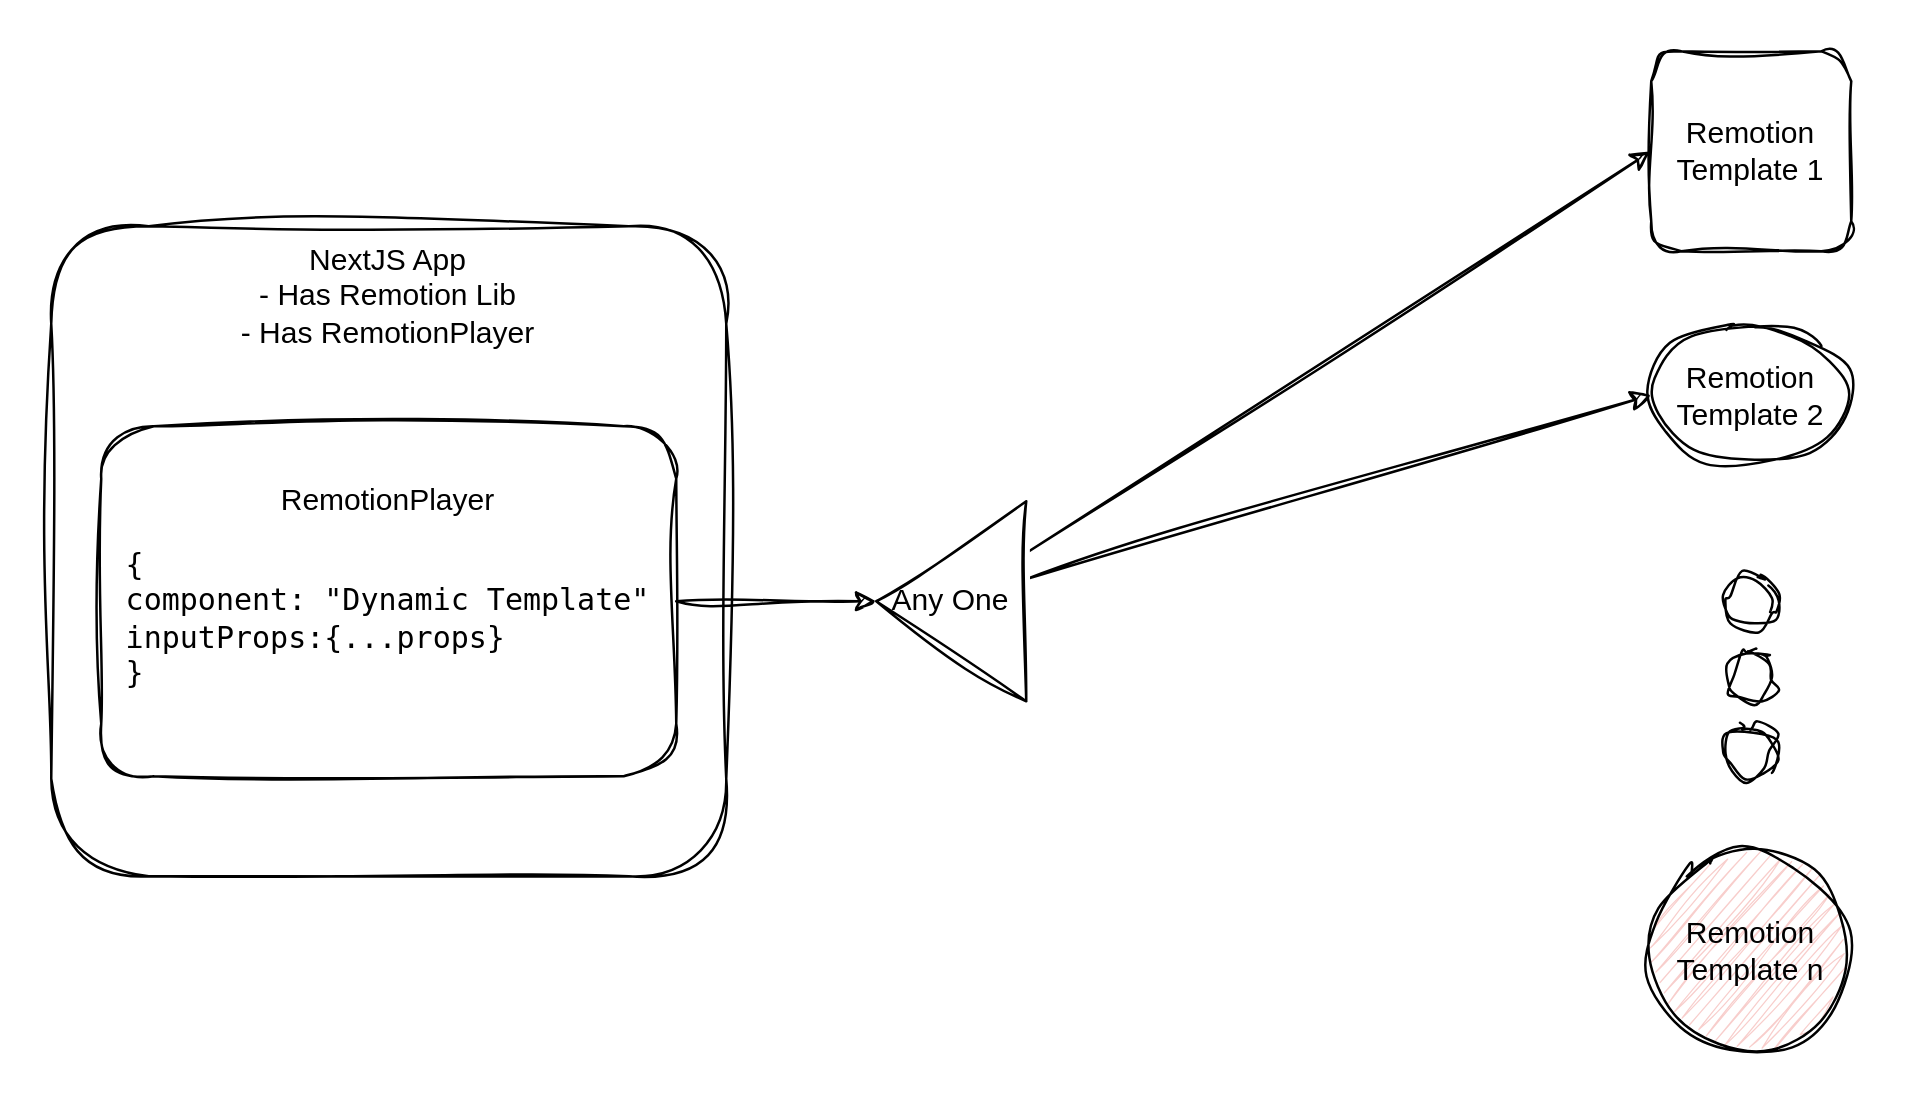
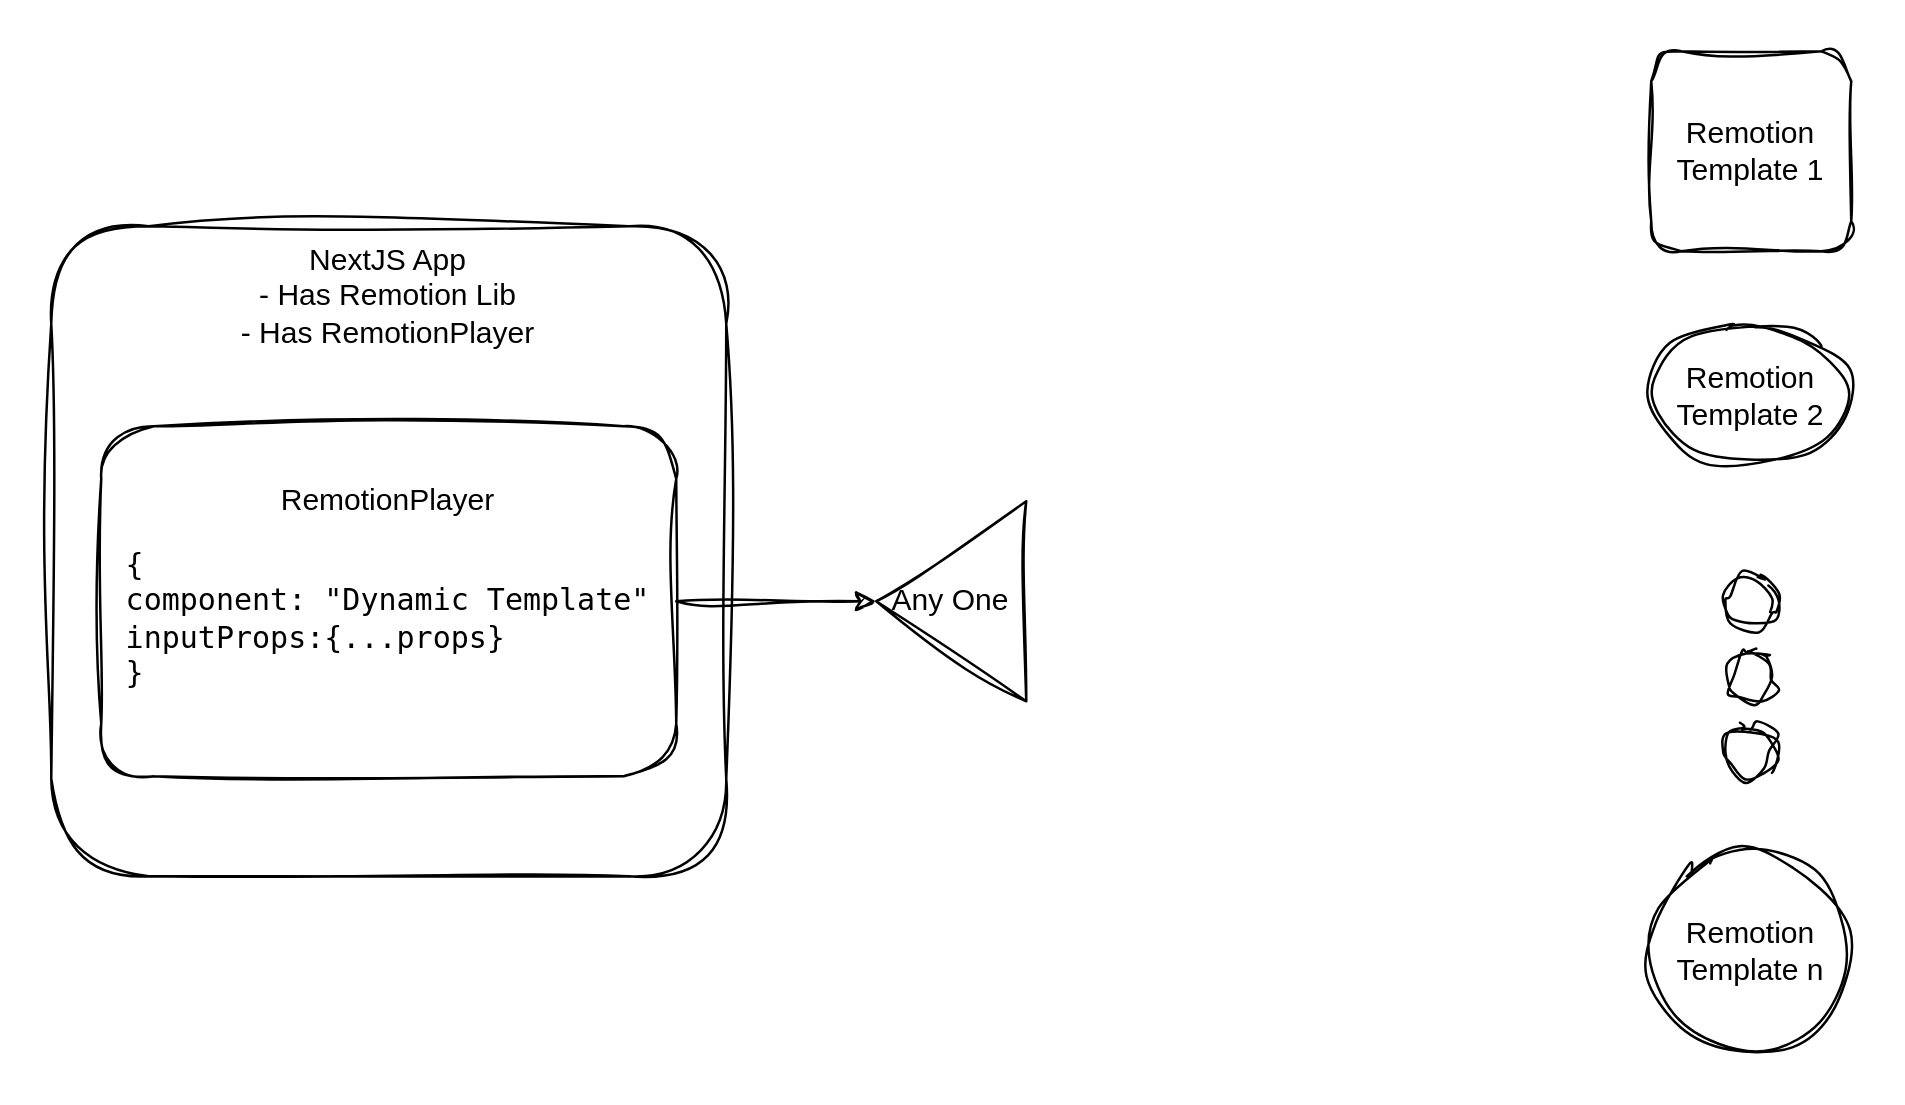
- <mxCell id="8" style="edgeStyle=none;html=1;entryX=0;entryY=0.5;entryDx=0;entryDy=0;sketch=1;curveFitting=1;jiggle=2;" edge="1" parent="1" source="10" target="3"><mxGeometry relative="1" as="geometry" /></mxCell>
- <mxCell id="9" style="edgeStyle=none;html=1;entryX=0;entryY=0.5;entryDx=0;entryDy=0;sketch=1;curveFitting=1;jiggle=2;" edge="1" parent="1" source="10" target="4"><mxGeometry relative="1" as="geometry" /></mxCell>
- <mxCell id="5" value="Remotion Template n" style="ellipse;whiteSpace=wrap;html=1;aspect=fixed;sketch=1;curveFitting=1;jiggle=2;fillColor=#f8cecc;" vertex="1" parent="1"><mxGeometry x="660" y="340" width="80" height="80" as="geometry" /></mxCell>
+ <mxCell id="5" value="Remotion Template n" style="ellipse;whiteSpace=wrap;html=1;aspect=fixed;sketch=1;curveFitting=1;jiggle=2;" vertex="1" parent="1"><mxGeometry x="660" y="340" width="80" height="80" as="geometry" /></mxCell>
